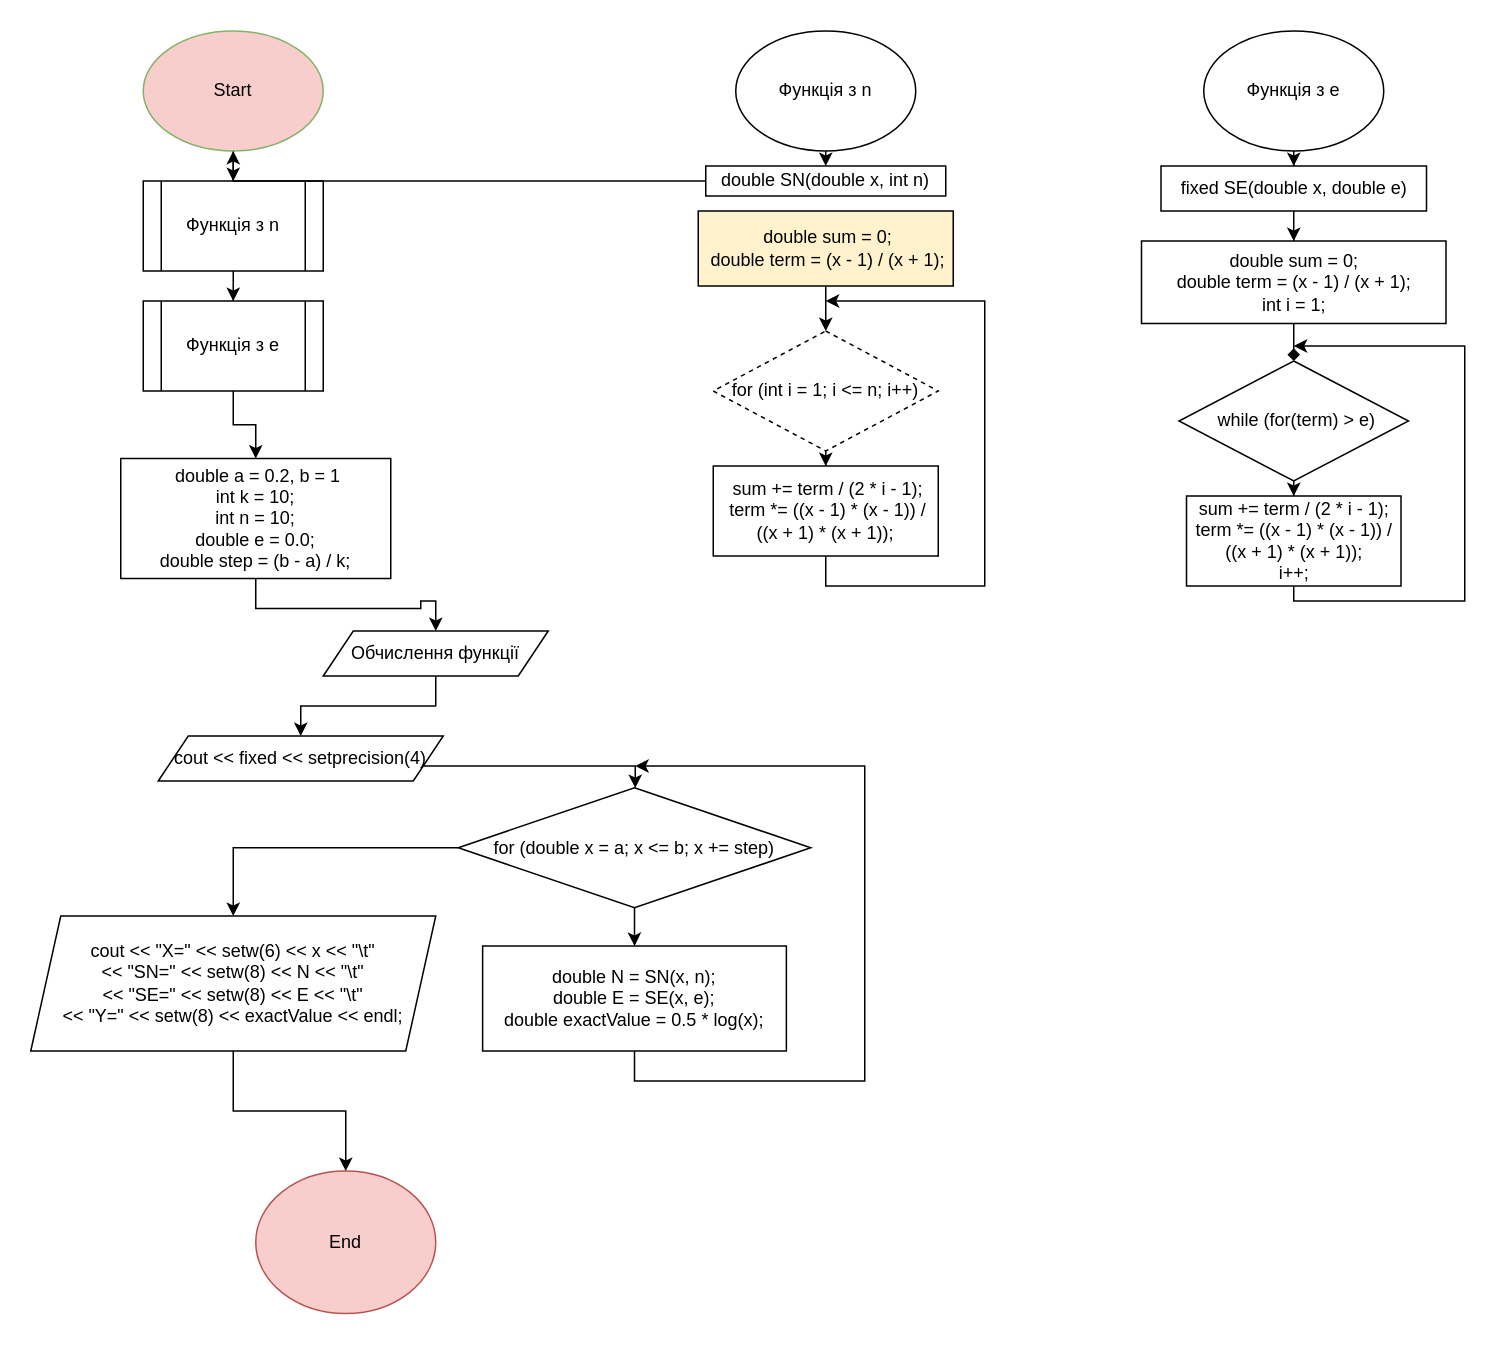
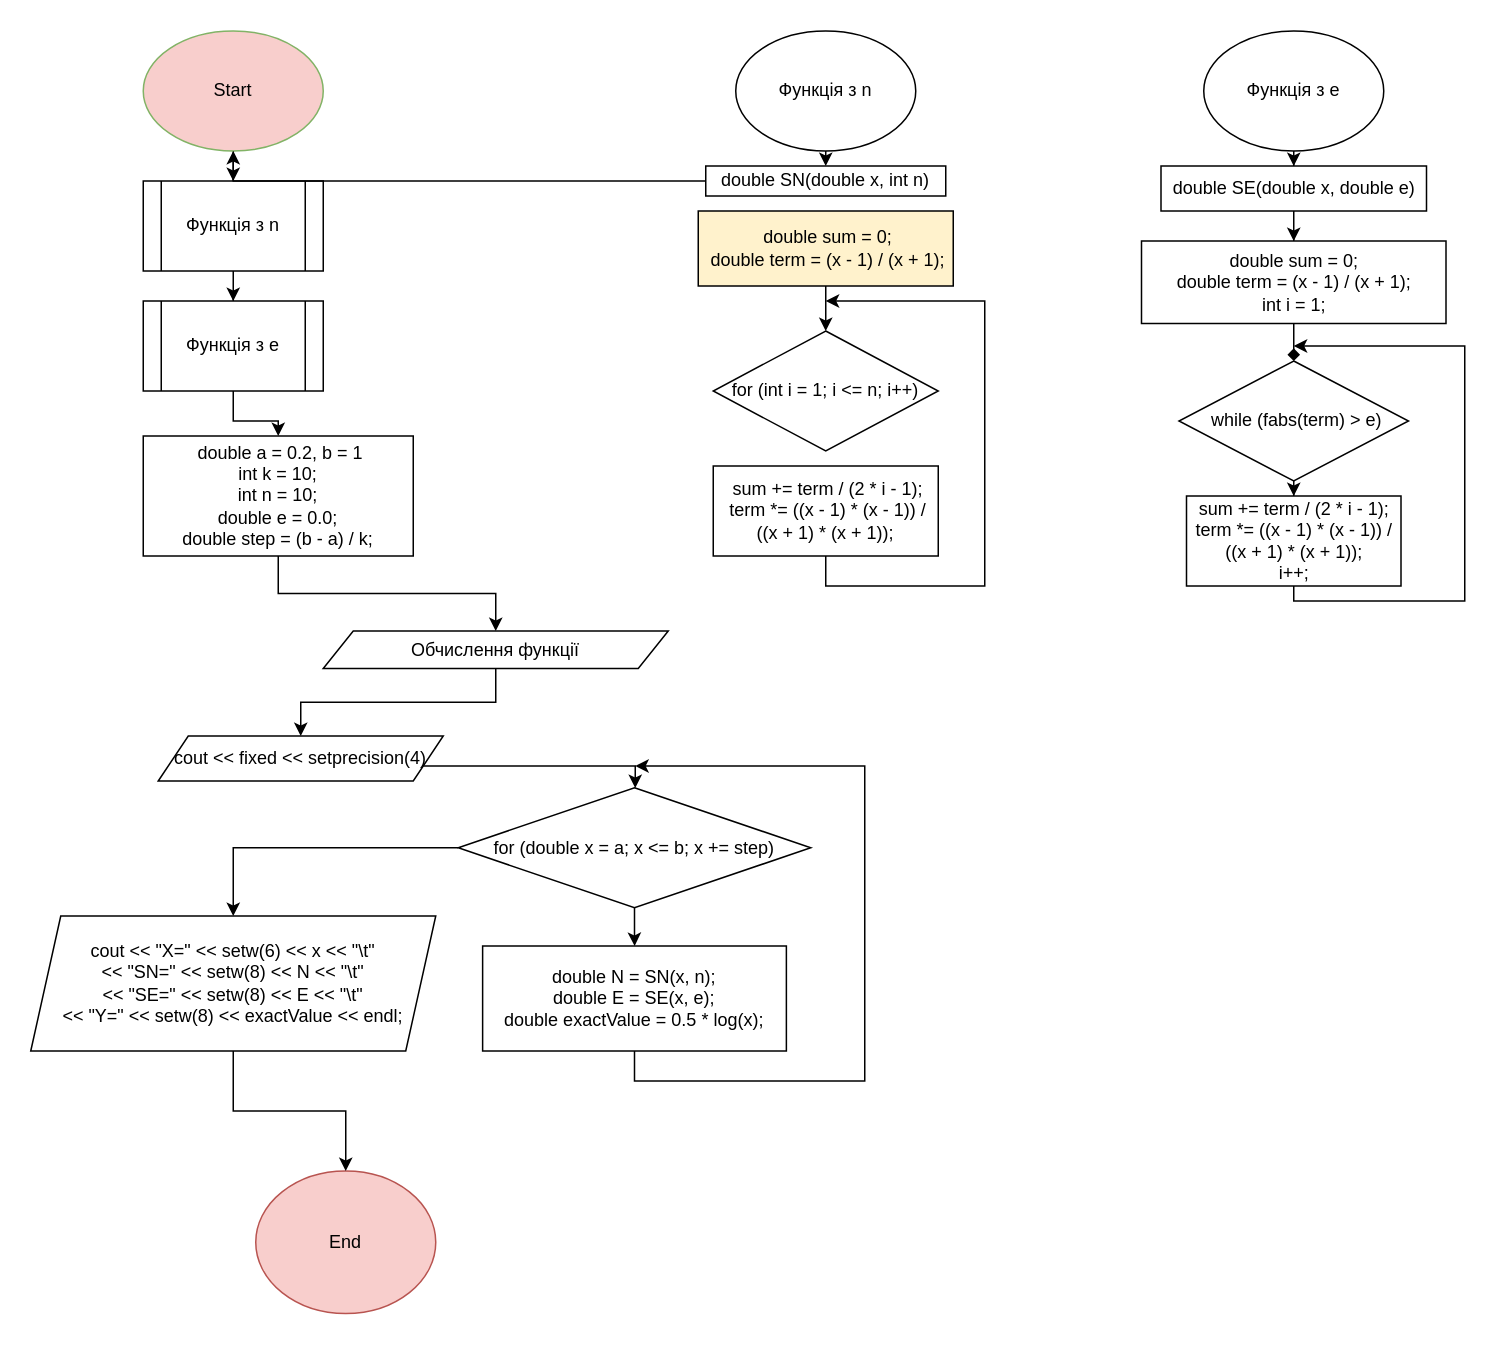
- <mxCell id="24" value="fixed SE(double x, double e)" style="whiteSpace=wrap;html=1;" parent="1" vertex="1"><mxGeometry x="773.5" y="110" width="177" height="30" as="geometry" /></mxCell>
+ <mxCell id="24" value="double SE(double x, double e)" style="whiteSpace=wrap;html=1;" parent="1" vertex="1"><mxGeometry x="773.5" y="110" width="177" height="30" as="geometry" /></mxCell>
- <mxCell id="18" value="for (int i = 1; i &amp;lt;= n; i++)" style="rhombus;whiteSpace=wrap;html=1;dashed=1;" parent="1" vertex="1"><mxGeometry x="475" y="220" width="150" height="80" as="geometry" /></mxCell>
+ <mxCell id="18" value="for (int i = 1; i &amp;lt;= n; i++)" style="rhombus;whiteSpace=wrap;html=1;" parent="1" vertex="1"><mxGeometry x="475" y="220" width="150" height="80" as="geometry" /></mxCell>
- <mxCell id="28" value="&amp;nbsp;while (for(term) &amp;gt; e)" style="rhombus;whiteSpace=wrap;html=1;" parent="1" vertex="1"><mxGeometry x="785.5" y="240" width="153" height="80" as="geometry" /></mxCell>
+ <mxCell id="28" value="&amp;nbsp;while (fabs(term) &amp;gt; e)" style="rhombus;whiteSpace=wrap;html=1;" parent="1" vertex="1"><mxGeometry x="785.5" y="240" width="153" height="80" as="geometry" /></mxCell>
- <mxCell id="17" value="" style="edgeStyle=orthogonalEdgeStyle;rounded=0;orthogonalLoop=1;jettySize=auto;html=1;" parent="1" source="18" target="20" edge="1"><mxGeometry relative="1" as="geometry" /></mxCell>
- <mxCell id="9" value="&lt;div&gt;&amp;nbsp;double a = 0.2, b = 1&lt;/div&gt;&lt;div&gt;&lt;span style=&quot;background-color: initial;&quot;&gt;int k = 10;&lt;/span&gt;&lt;/div&gt;&lt;div&gt;&lt;span style=&quot;background-color: initial;&quot;&gt;int n = 10;&lt;/span&gt;&lt;/div&gt;&lt;div&gt;&lt;span style=&quot;background-color: initial;&quot;&gt;double e = 0.0;&lt;/span&gt;&lt;/div&gt;&lt;div&gt;&lt;span style=&quot;background-color: initial;&quot;&gt;double step = (b - a) / k;&lt;/span&gt;&lt;/div&gt;" style="whiteSpace=wrap;html=1;" parent="1" vertex="1"><mxGeometry x="80" y="305" width="180" height="80" as="geometry" /></mxCell>
+ <mxCell id="9" value="&lt;div&gt;&amp;nbsp;double a = 0.2, b = 1&lt;/div&gt;&lt;div&gt;&lt;span style=&quot;background-color: initial;&quot;&gt;int k = 10;&lt;/span&gt;&lt;/div&gt;&lt;div&gt;&lt;span style=&quot;background-color: initial;&quot;&gt;int n = 10;&lt;/span&gt;&lt;/div&gt;&lt;div&gt;&lt;span style=&quot;background-color: initial;&quot;&gt;double e = 0.0;&lt;/span&gt;&lt;/div&gt;&lt;div&gt;&lt;span style=&quot;background-color: initial;&quot;&gt;double step = (b - a) / k;&lt;/span&gt;&lt;/div&gt;" style="whiteSpace=wrap;html=1;" parent="1" vertex="1"><mxGeometry y="290" width="180" height="80" as="geometry" x="95" /></mxCell>
- <mxCell id="32" value="Обчислення функції" style="shape=parallelogram;perimeter=parallelogramPerimeter;whiteSpace=wrap;html=1;fixedSize=1;" parent="1" vertex="1"><mxGeometry x="215" y="420" width="150" height="30" as="geometry" /></mxCell>
+ <mxCell id="32" value="Обчислення функції" style="shape=parallelogram;perimeter=parallelogramPerimeter;whiteSpace=wrap;html=1;fixedSize=1;" parent="1" vertex="1"><mxGeometry x="215" y="420" width="230" height="25" as="geometry" /></mxCell>
